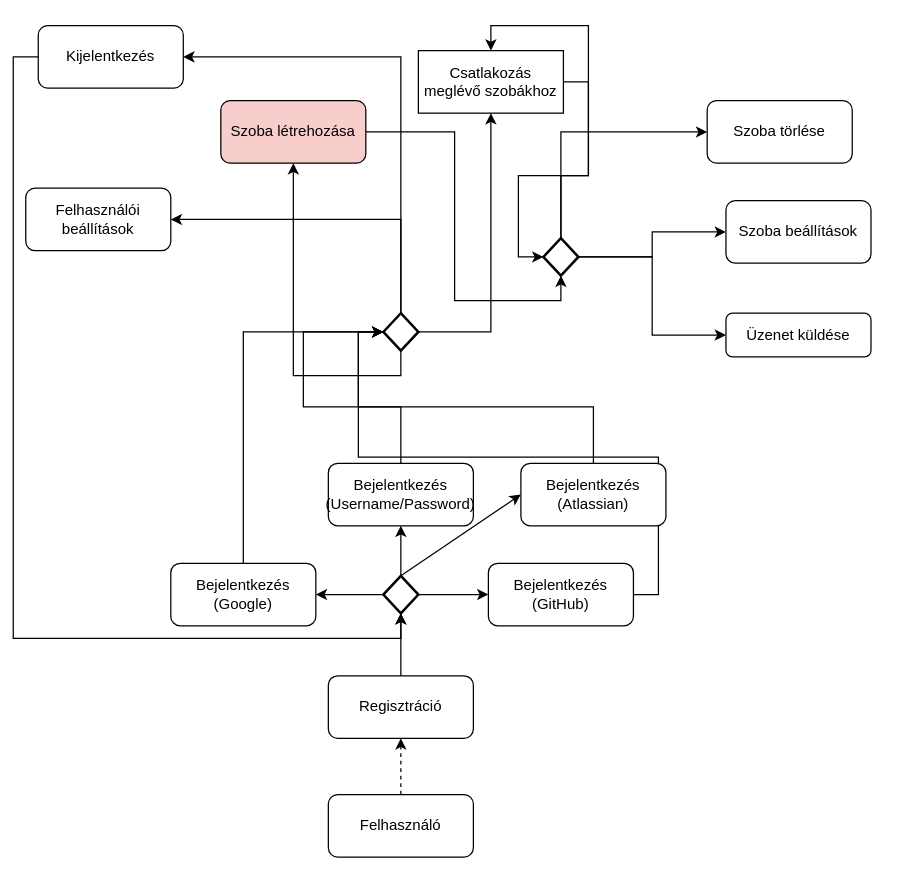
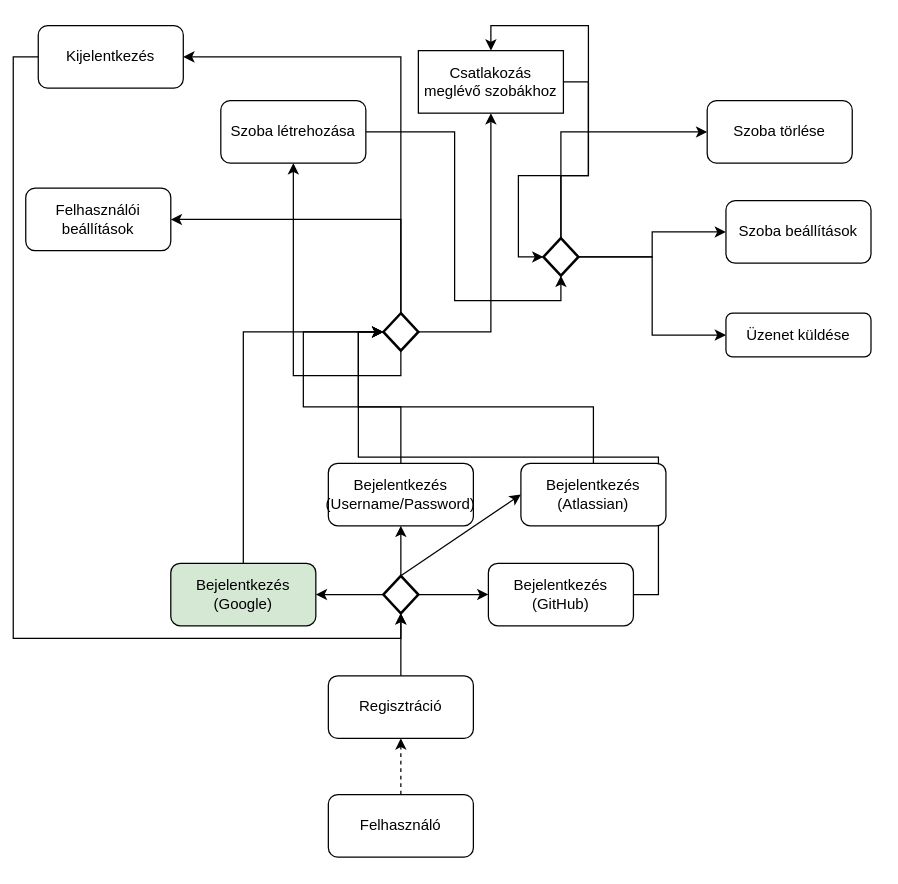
- <mxCell id="7" value="Szoba létrehozása" style="rounded=1;whiteSpace=wrap;html=1;fillColor=#f8cecc;" vertex="1" parent="1"><mxGeometry x="176" y="80" width="116" height="50" as="geometry" /></mxCell>
+ <mxCell id="7" value="Szoba létrehozása" style="rounded=1;whiteSpace=wrap;html=1;" vertex="1" parent="1"><mxGeometry x="176" y="80" width="116" height="50" as="geometry" /></mxCell>
- <mxCell id="18" value="&lt;div&gt;Bejelentkezés (Google)&lt;/div&gt;" style="rounded=1;whiteSpace=wrap;html=1;" vertex="1" parent="1"><mxGeometry x="136" y="450" width="116" height="50" as="geometry" /></mxCell>
+ <mxCell id="18" value="&lt;div&gt;Bejelentkezés (Google)&lt;/div&gt;" style="rounded=1;whiteSpace=wrap;html=1;fillColor=#d5e8d4;" vertex="1" parent="1"><mxGeometry x="136" y="450" width="116" height="50" as="geometry" /></mxCell>
